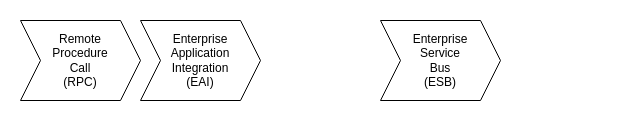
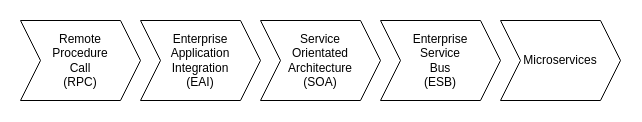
+ <mxCell id="4" value="Service&lt;br&gt;Orientated&lt;br&gt;Architecture&lt;br&gt;(SOA)" style="shape=step;perimeter=stepPerimeter;whiteSpace=wrap;html=1;fixedSize=1;" vertex="1" parent="1"><mxGeometry x="260" y="20" width="120" height="80" as="geometry" /></mxCell>
+ <mxCell id="6" value="Microservices" style="shape=step;perimeter=stepPerimeter;whiteSpace=wrap;html=1;fixedSize=1;" vertex="1" parent="1"><mxGeometry x="500" y="20" width="120" height="80" as="geometry" /></mxCell>
